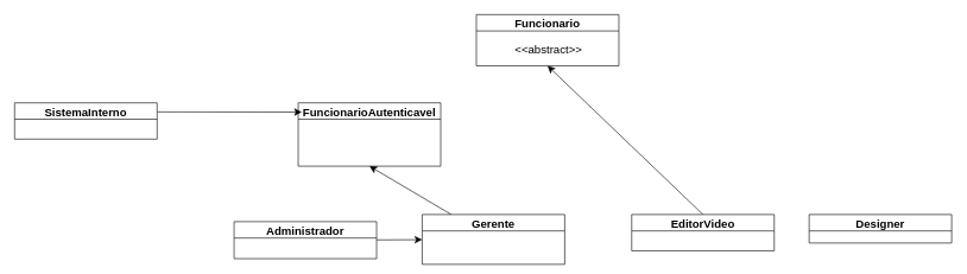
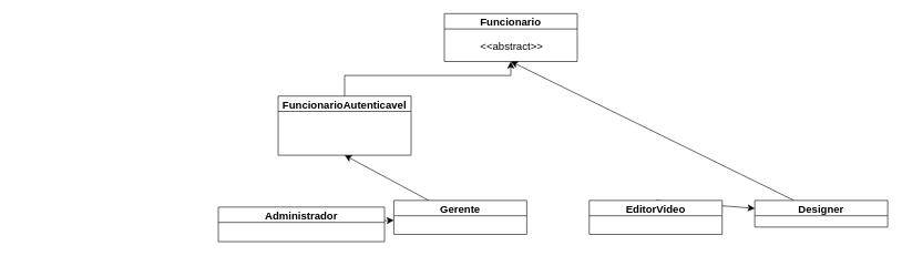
+ <mxCell id="5" value="" style="edgeStyle=segmentEdgeStyle;endArrow=classic;html=1;curved=0;rounded=0;endSize=8;startSize=8;fontSize=12;exitX=0.5;exitY=0;exitDx=0;exitDy=0;entryX=0.5;entryY=1;entryDx=0;entryDy=0;" edge="1" parent="1" source="2" target="3"><mxGeometry width="50" height="50" relative="1" as="geometry"><mxPoint x="529" y="339" as="sourcePoint" /><mxPoint x="579" y="289" as="targetPoint" /><Array as="points"><mxPoint x="518" y="113" /><mxPoint x="768" y="113" /></Array></mxGeometry></mxCell>
- <mxCell id="14" style="edgeStyle=none;curved=1;rounded=0;orthogonalLoop=1;jettySize=auto;html=1;exitX=1;exitY=0.25;exitDx=0;exitDy=0;entryX=0.025;entryY=0.146;entryDx=0;entryDy=0;entryPerimeter=0;fontSize=12;startSize=8;endSize=8;" edge="1" parent="1" source="15" target="2"><mxGeometry relative="1" as="geometry" /></mxCell>
- <mxCell id="15" value="SistemaInterno" style="swimlane;fontSize=16;" vertex="1" parent="1"><mxGeometry x="20" y="144" width="200" height="51" as="geometry" /></mxCell>
- <mxCell id="12" style="edgeStyle=none;curved=1;rounded=0;orthogonalLoop=1;jettySize=auto;html=1;exitX=0.5;exitY=0;exitDx=0;exitDy=0;fontSize=12;startSize=8;endSize=8;entryX=0.5;entryY=1;entryDx=0;entryDy=0;" edge="1" parent="1" source="13" target="3"><mxGeometry relative="1" as="geometry"><mxPoint x="986" y="197.2" as="targetPoint" /></mxGeometry></mxCell>
+ <mxCell id="12" style="edgeStyle=none;curved=1;rounded=0;orthogonalLoop=1;jettySize=auto;html=1;exitX=0.5;exitY=0;exitDx=0;exitDy=0;fontSize=12;startSize=8;endSize=8;" edge="1" parent="1" source="13" target="11"><mxGeometry relative="1" as="geometry"><mxPoint x="986" y="197.2" as="targetPoint" /></mxGeometry></mxCell>
+ <mxCell id="10" style="edgeStyle=none;curved=1;rounded=0;orthogonalLoop=1;jettySize=auto;html=1;entryX=0.5;entryY=1;entryDx=0;entryDy=0;fontSize=12;startSize=8;endSize=8;" edge="1" parent="1" source="11" target="3"><mxGeometry relative="1" as="geometry" /></mxCell>
- <mxCell id="9" value="Gerente" style="swimlane;fontSize=16;" vertex="1" parent="1"><mxGeometry x="592" y="301" width="200" height="70" as="geometry" /></mxCell>
+ <mxCell id="9" value="Gerente" style="swimlane;fontSize=16;" vertex="1" parent="1"><mxGeometry x="592" y="301" width="200" height="51" as="geometry" /></mxCell>
- <mxCell id="7" value="Administrador" style="swimlane;fontSize=16;" vertex="1" parent="1"><mxGeometry x="328" y="311" width="200" height="52" as="geometry" /></mxCell>
+ <mxCell id="7" value="Administrador" style="swimlane;fontSize=16;" vertex="1" parent="1"><mxGeometry x="328" y="311" width="250" height="52" as="geometry" /></mxCell>
